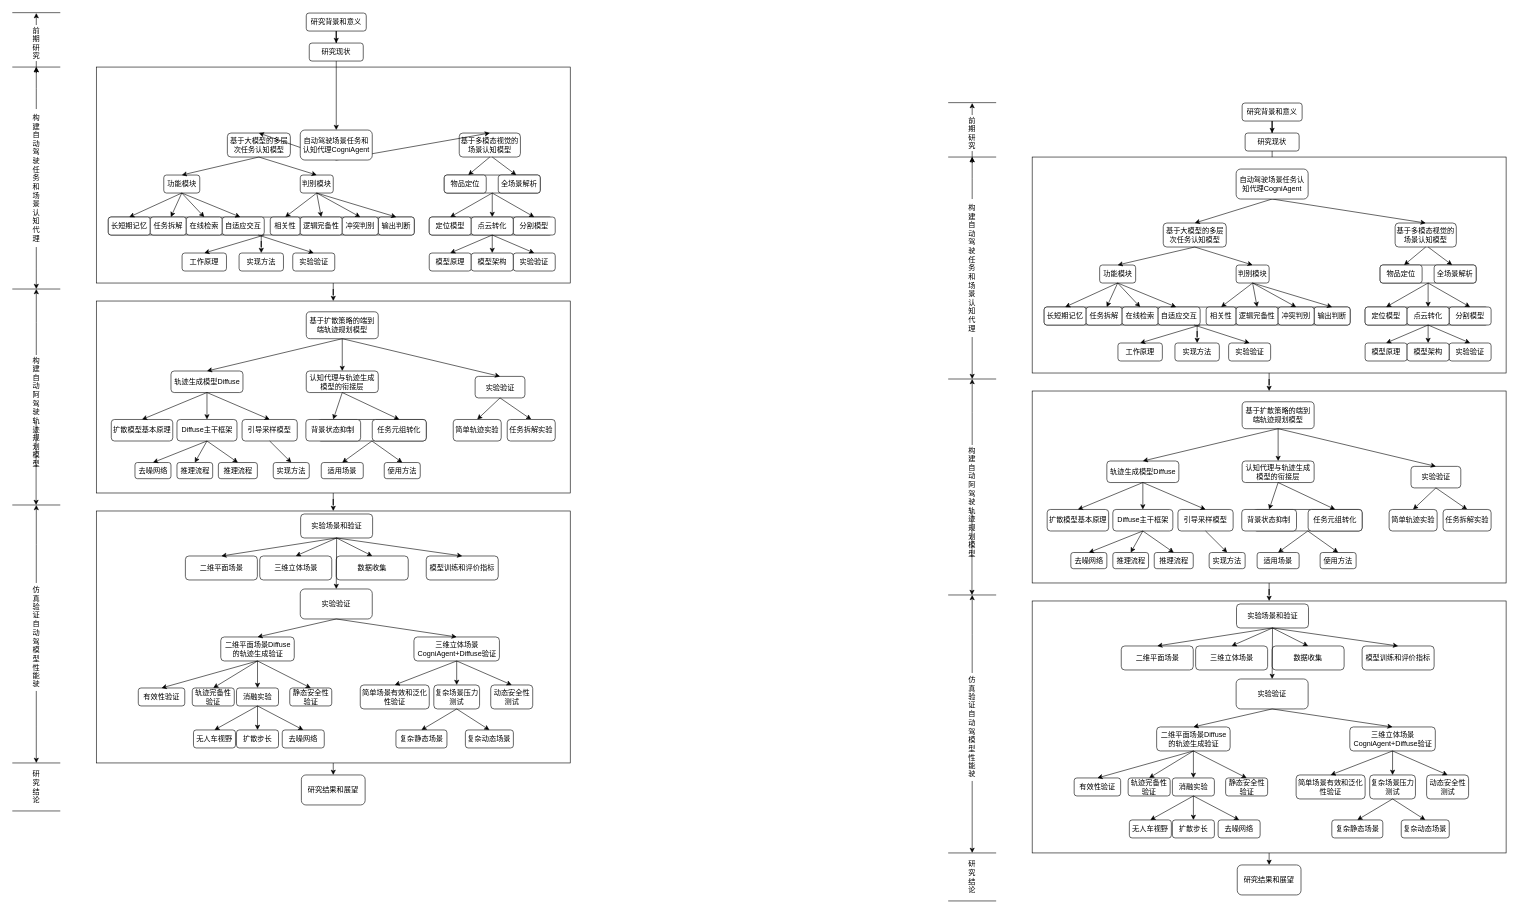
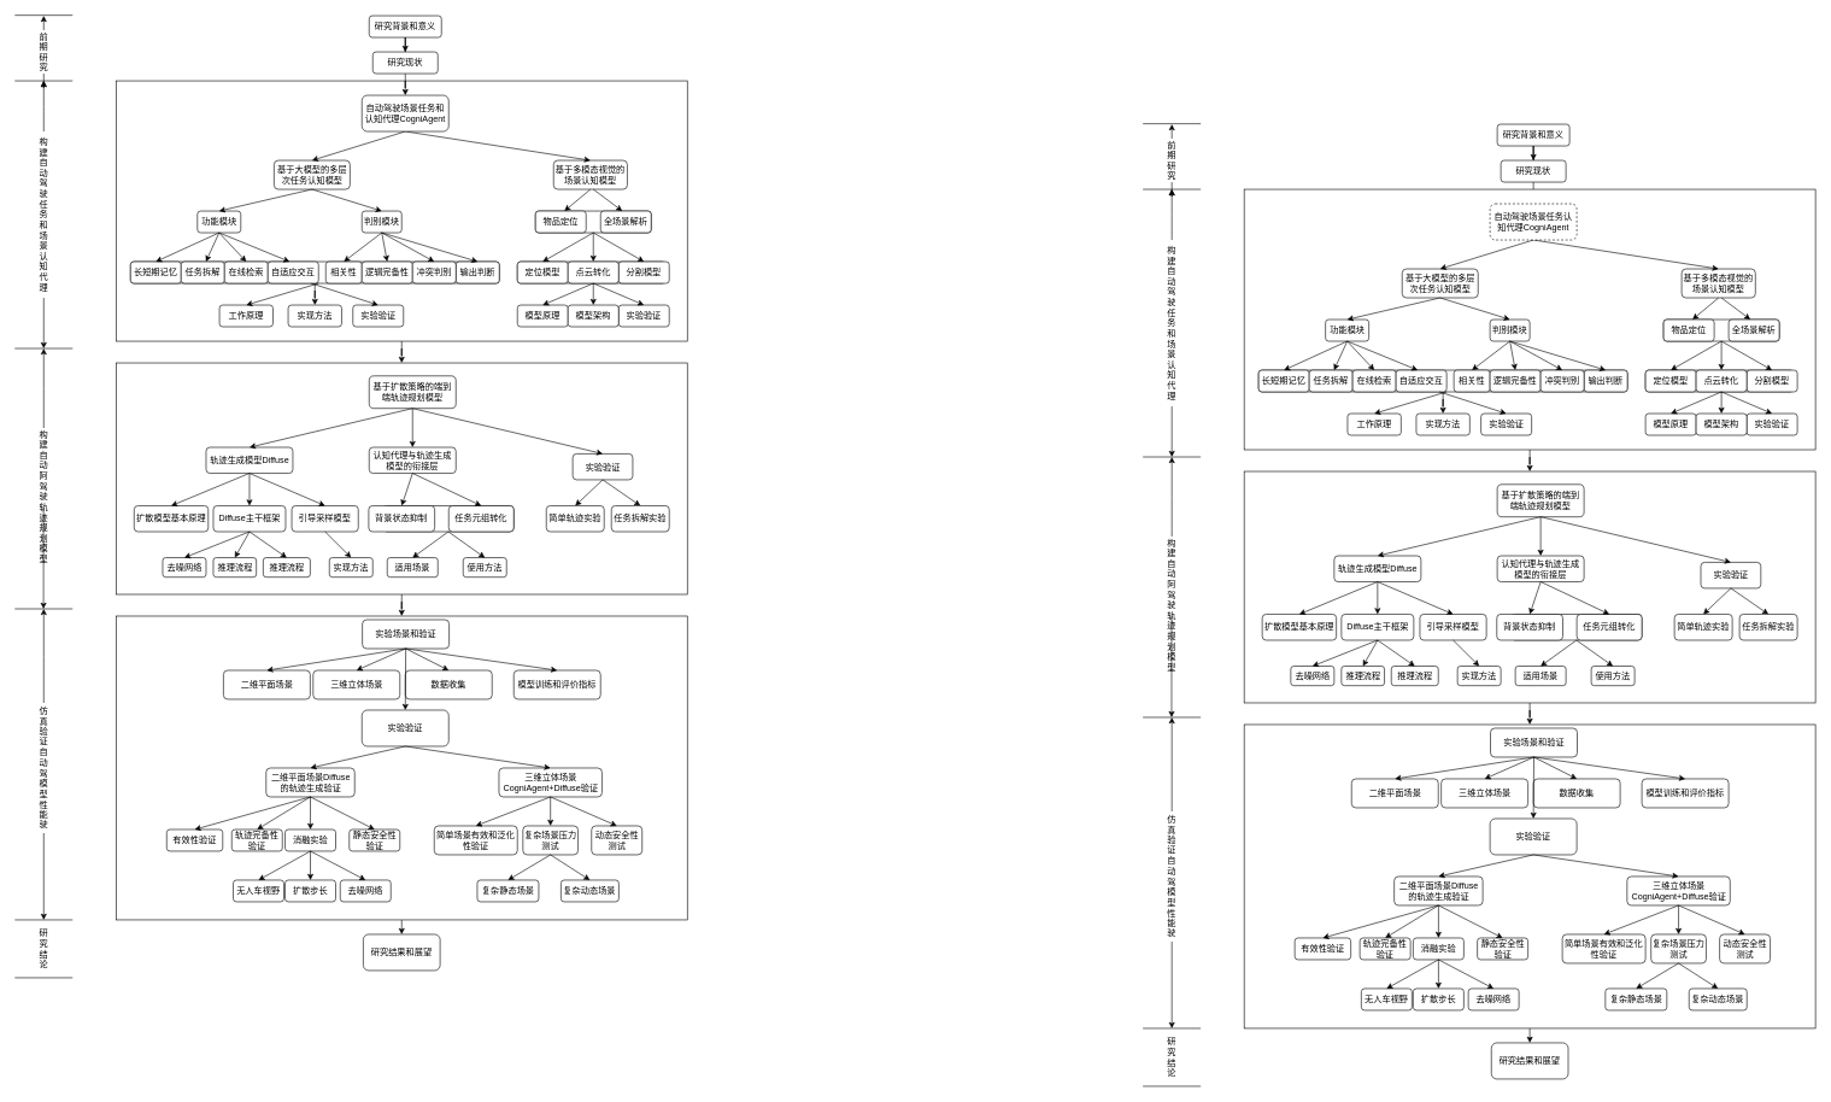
- <mxCell id="102" value="自动驾驶场景任务和认知代理CogniAgent" style="rounded=1;whiteSpace=wrap;html=1;" parent="63" vertex="1"><mxGeometry x="340" y="105" width="120" height="50" as="geometry" /></mxCell>
+ <mxCell id="102" value="自动驾驶场景任务和认知代理CogniAgent" style="rounded=1;whiteSpace=wrap;html=1;" parent="63" vertex="1"><mxGeometry x="340" y="20" width="120" height="50" as="geometry" /></mxCell>
- <mxCell id="299" value="自动驾驶场景任务认知代理CogniAgent" style="rounded=1;whiteSpace=wrap;html=1;" vertex="1" parent="1"><mxGeometry x="2060" y="281" width="120" height="50" as="geometry" /></mxCell>
+ <mxCell id="299" value="自动驾驶场景任务认知代理CogniAgent" style="rounded=1;whiteSpace=wrap;html=1;dashed=1;" vertex="1" parent="1"><mxGeometry x="2060" y="281" width="120" height="50" as="geometry" /></mxCell>
